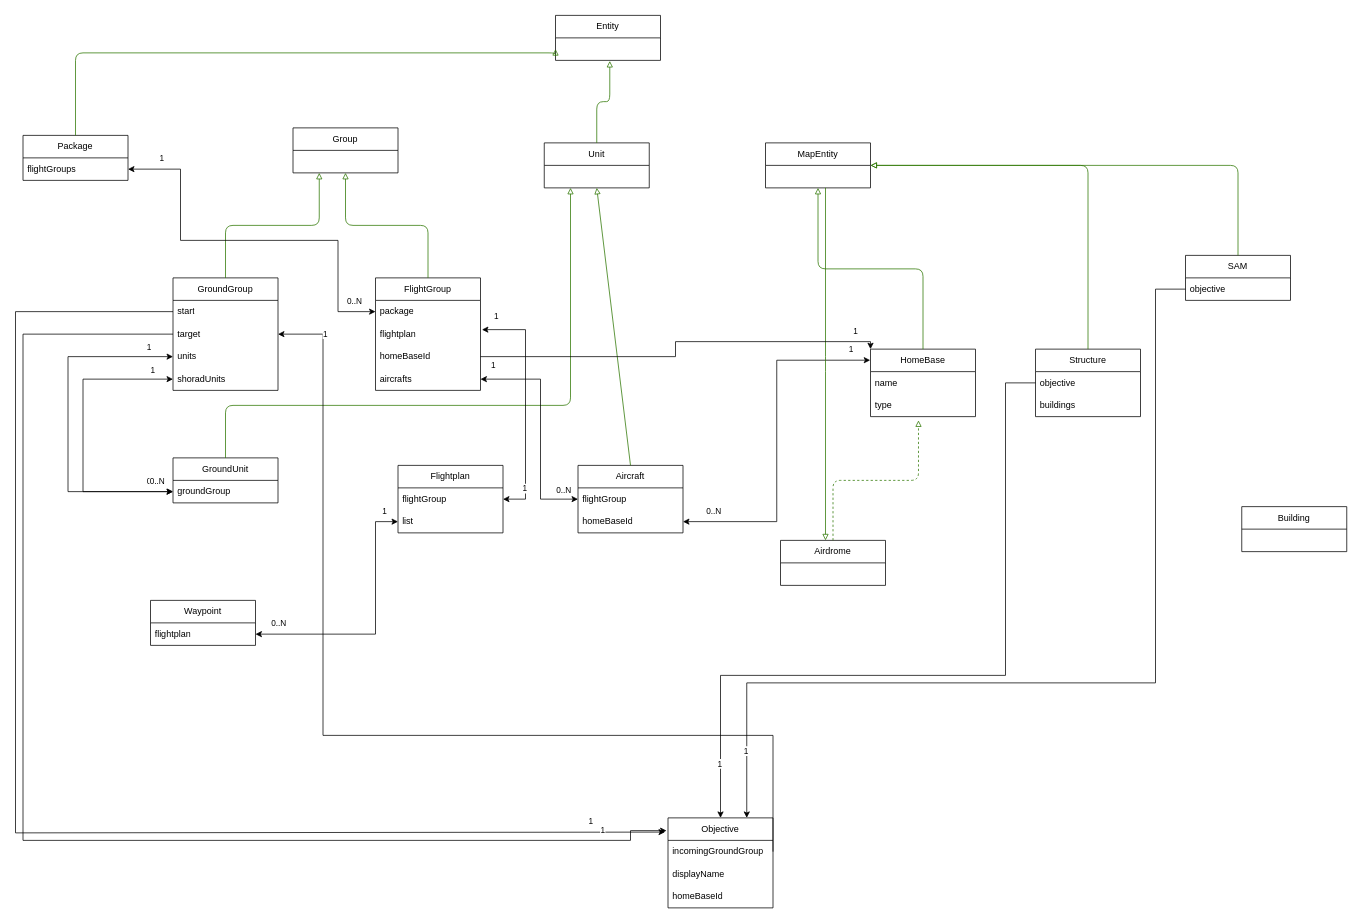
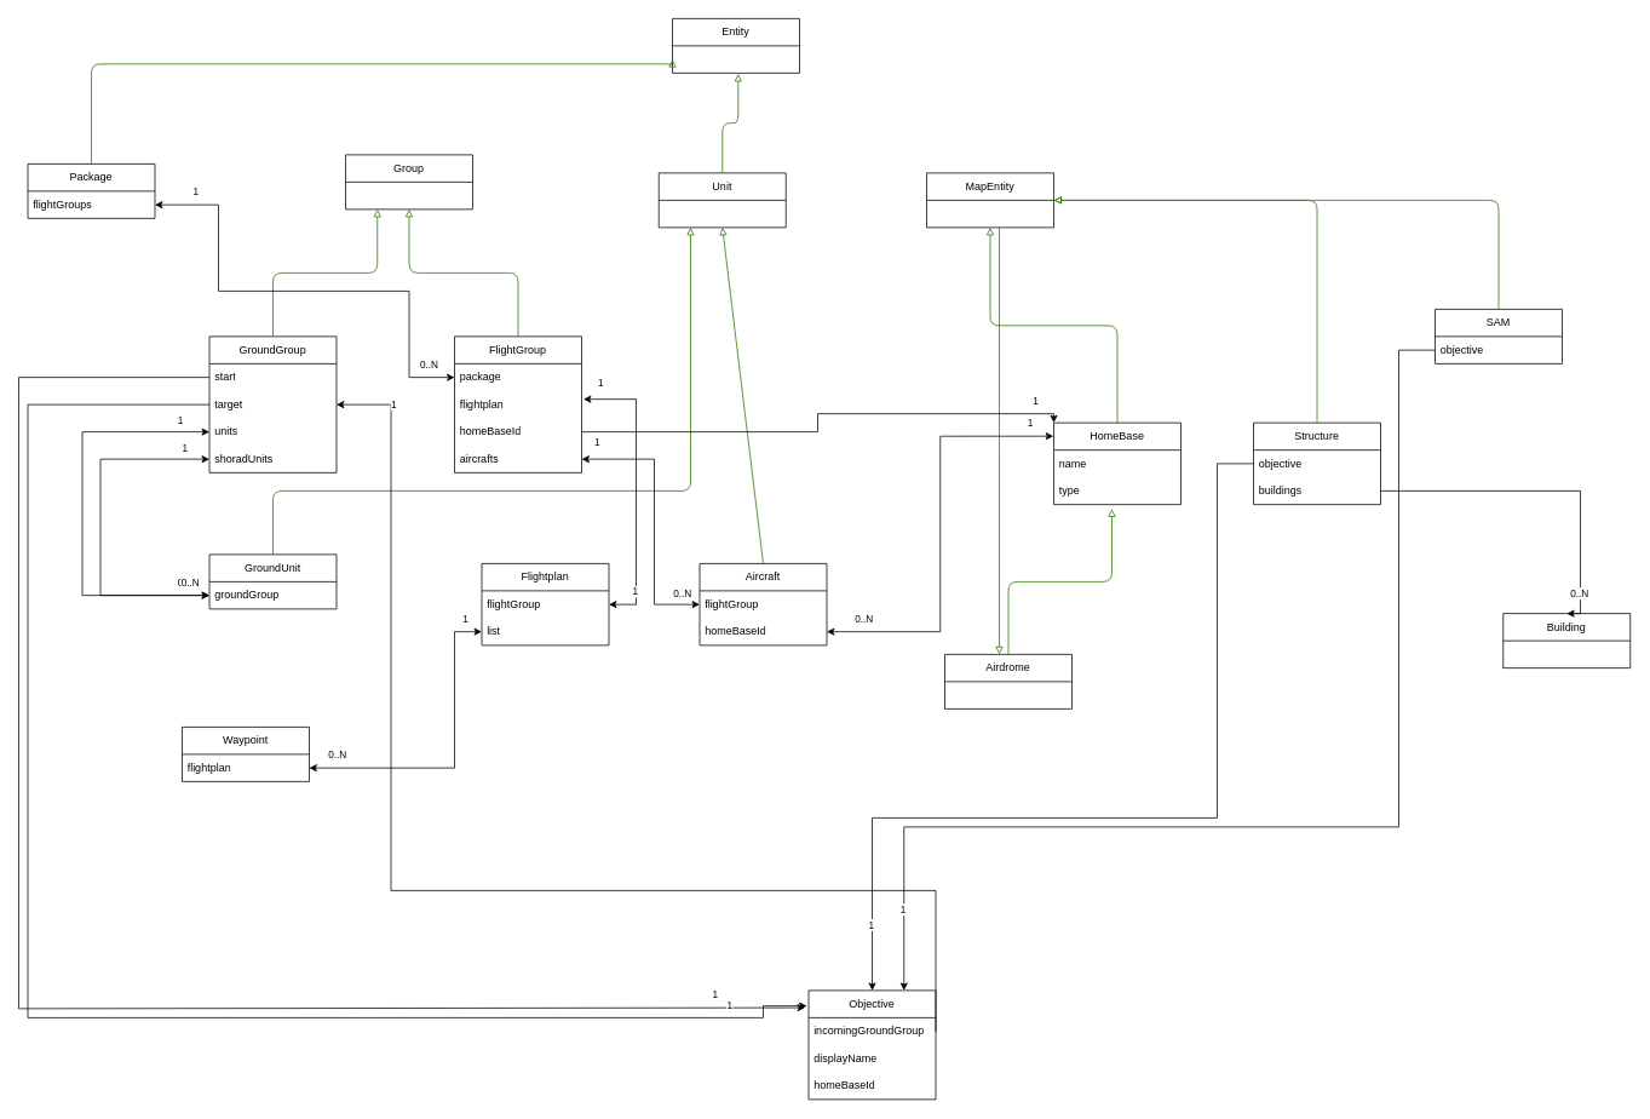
- <mxCell id="22" value="Group" style="swimlane;fontStyle=0;childLayout=stackLayout;horizontal=1;startSize=30;horizontalStack=0;resizeParent=1;resizeParentMax=0;resizeLast=0;collapsible=1;marginBottom=0;whiteSpace=wrap;html=1;" parent="1" vertex="1"><mxGeometry x="390" y="170" width="140" height="60" as="geometry" /></mxCell>
+ <mxCell id="22" value="Group" style="swimlane;fontStyle=0;childLayout=stackLayout;horizontal=1;startSize=30;horizontalStack=0;resizeParent=1;resizeParentMax=0;resizeLast=0;collapsible=1;marginBottom=0;whiteSpace=wrap;html=1;" parent="1" vertex="1"><mxGeometry x="380" y="170" width="140" height="60" as="geometry" /></mxCell>
+ <mxCell id="82" value="" style="endArrow=classic;startArrow=none;html=1;rounded=0;edgeStyle=orthogonalEdgeStyle;startFill=0;exitX=1;exitY=0.5;exitDx=0;exitDy=0;entryX=0.5;entryY=0;entryDx=0;entryDy=0;" parent="1" source="49" target="21" edge="1"><mxGeometry width="50" height="50" relative="1" as="geometry"><mxPoint x="1390" y="520" as="sourcePoint" /><mxPoint x="1005" y="1100" as="targetPoint" /><Array as="points"><mxPoint x="1740" y="540" /></Array></mxGeometry></mxCell>
+ <mxCell id="83" value="0..N" style="edgeLabel;html=1;align=center;verticalAlign=middle;resizable=0;points=[];" parent="82" vertex="1" connectable="0"><mxGeometry x="0.887" y="-2" relative="1" as="geometry"><mxPoint y="-17" as="offset" /></mxGeometry></mxCell>
- <mxCell id="20" value="" style="endArrow=block;html=1;endFill=0;fillColor=#60a917;strokeColor=#2D7600;exitX=0.5;exitY=0;exitDx=0;exitDy=0;entryX=0.457;entryY=1.167;entryDx=0;entryDy=0;entryPerimeter=0;edgeStyle=elbowEdgeStyle;elbow=vertical;dashed=1;" parent="1" source="19" target="7" edge="1"><mxGeometry width="50" height="50" relative="1" as="geometry"><mxPoint x="1100" y="655" as="sourcePoint" /><mxPoint x="1120" y="600" as="targetPoint" /></mxGeometry></mxCell>
+ <mxCell id="20" value="" style="endArrow=block;html=1;endFill=0;fillColor=#60a917;strokeColor=#2D7600;exitX=0.5;exitY=0;exitDx=0;exitDy=0;entryX=0.457;entryY=1.167;entryDx=0;entryDy=0;entryPerimeter=0;edgeStyle=elbowEdgeStyle;elbow=vertical;" parent="1" source="19" target="7" edge="1"><mxGeometry width="50" height="50" relative="1" as="geometry"><mxPoint x="1100" y="655" as="sourcePoint" /><mxPoint x="1120" y="600" as="targetPoint" /></mxGeometry></mxCell>
